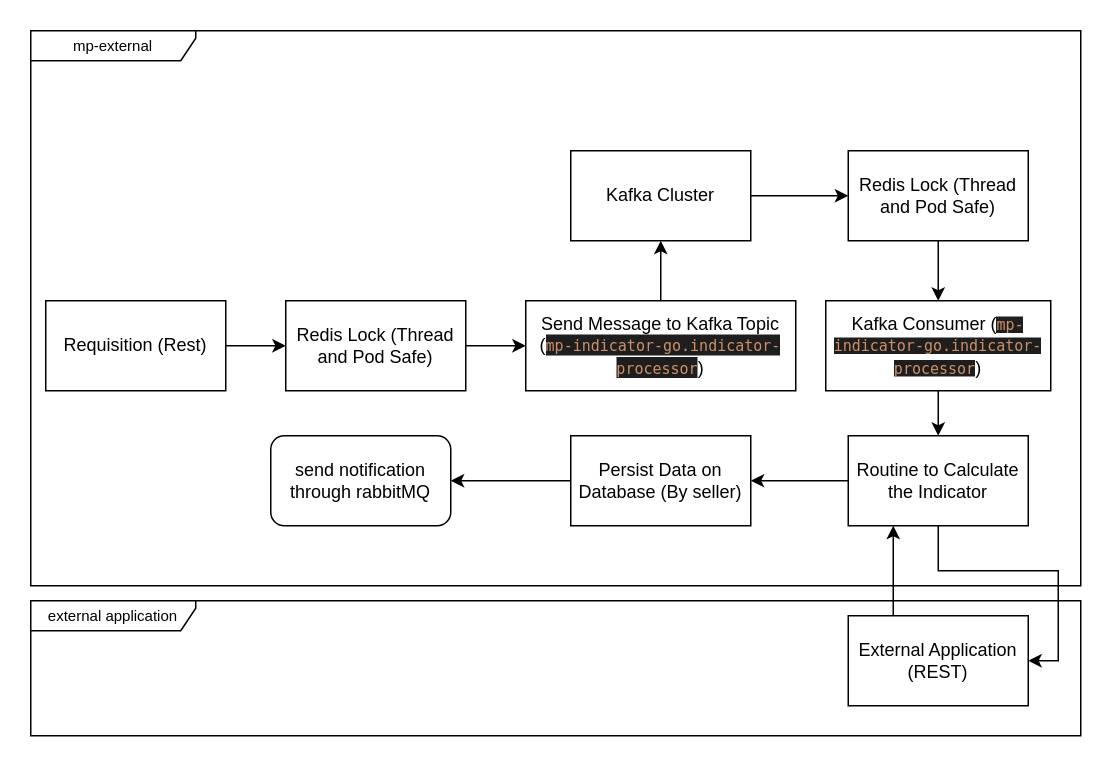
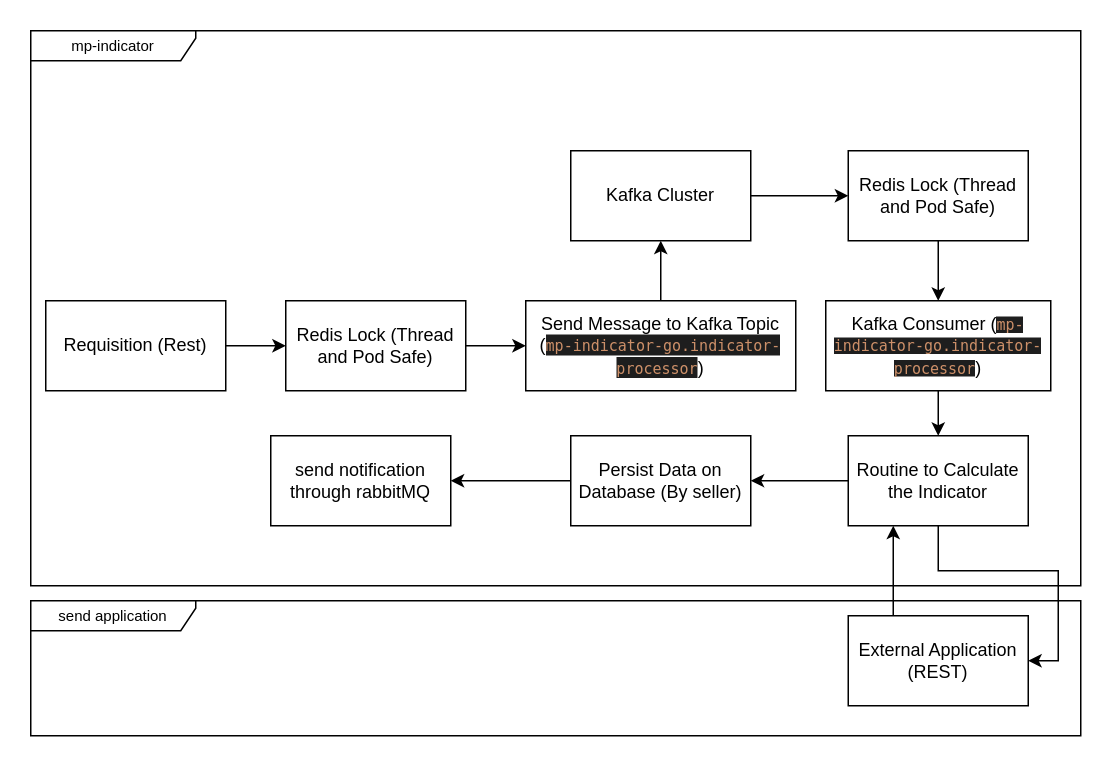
- <mxCell id="19" value="mp-external" style="shape=umlFrame;whiteSpace=wrap;html=1;fontSize=10;width=110;height=20;" parent="1" vertex="1"><mxGeometry x="20" y="20" width="700" height="370" as="geometry" /></mxCell>
+ <mxCell id="19" value="mp-indicator" style="shape=umlFrame;whiteSpace=wrap;html=1;fontSize=10;width=110;height=20;" parent="1" vertex="1"><mxGeometry x="20" y="20" width="700" height="370" as="geometry" /></mxCell>
- <mxCell id="23" value="send notification through rabbitMQ" style="whiteSpace=wrap;html=1;rounded=1;" vertex="1" parent="1"><mxGeometry x="180" y="290" width="120" height="60" as="geometry" /></mxCell>
+ <mxCell id="23" value="send notification through rabbitMQ" style="whiteSpace=wrap;html=1;rounded=0;" vertex="1" parent="1"><mxGeometry x="180" y="290" width="120" height="60" as="geometry" /></mxCell>
- <mxCell id="20" value="external application" style="shape=umlFrame;whiteSpace=wrap;html=1;fontSize=10;width=110;height=20;" parent="1" vertex="1"><mxGeometry x="20" y="400" width="700" height="90" as="geometry" /></mxCell>
+ <mxCell id="20" value="send application" style="shape=umlFrame;whiteSpace=wrap;html=1;fontSize=10;width=110;height=20;" parent="1" vertex="1"><mxGeometry x="20" y="400" width="700" height="90" as="geometry" /></mxCell>
